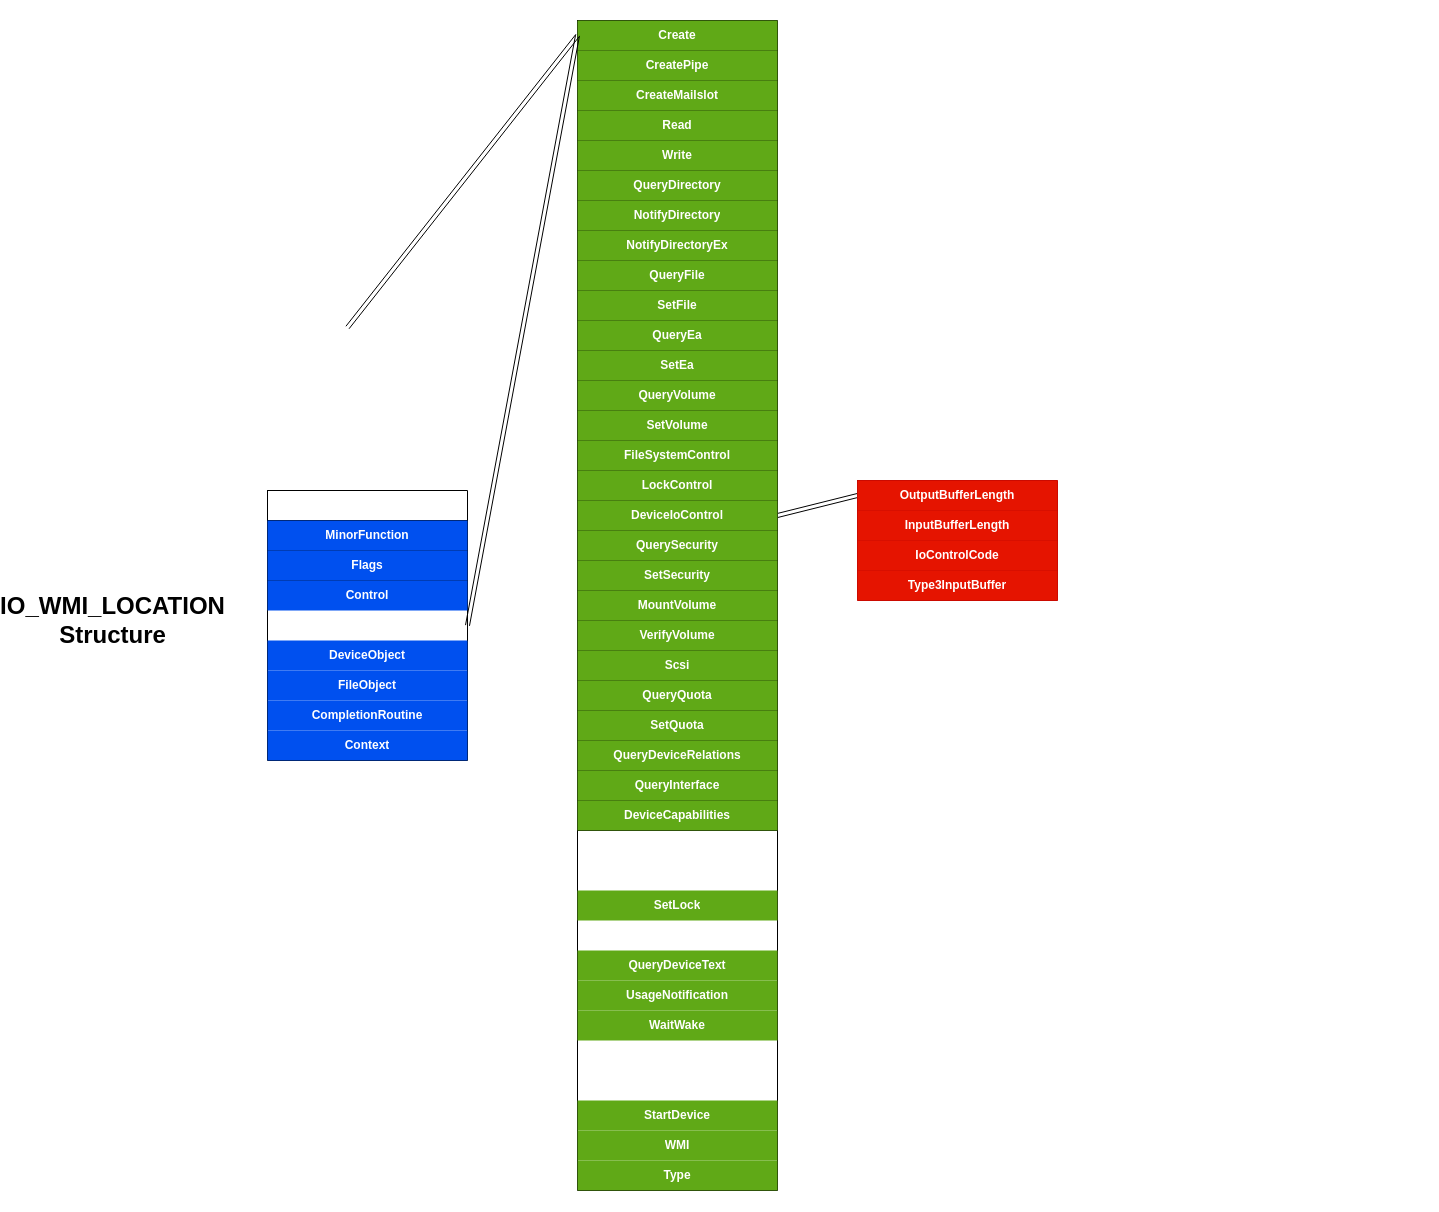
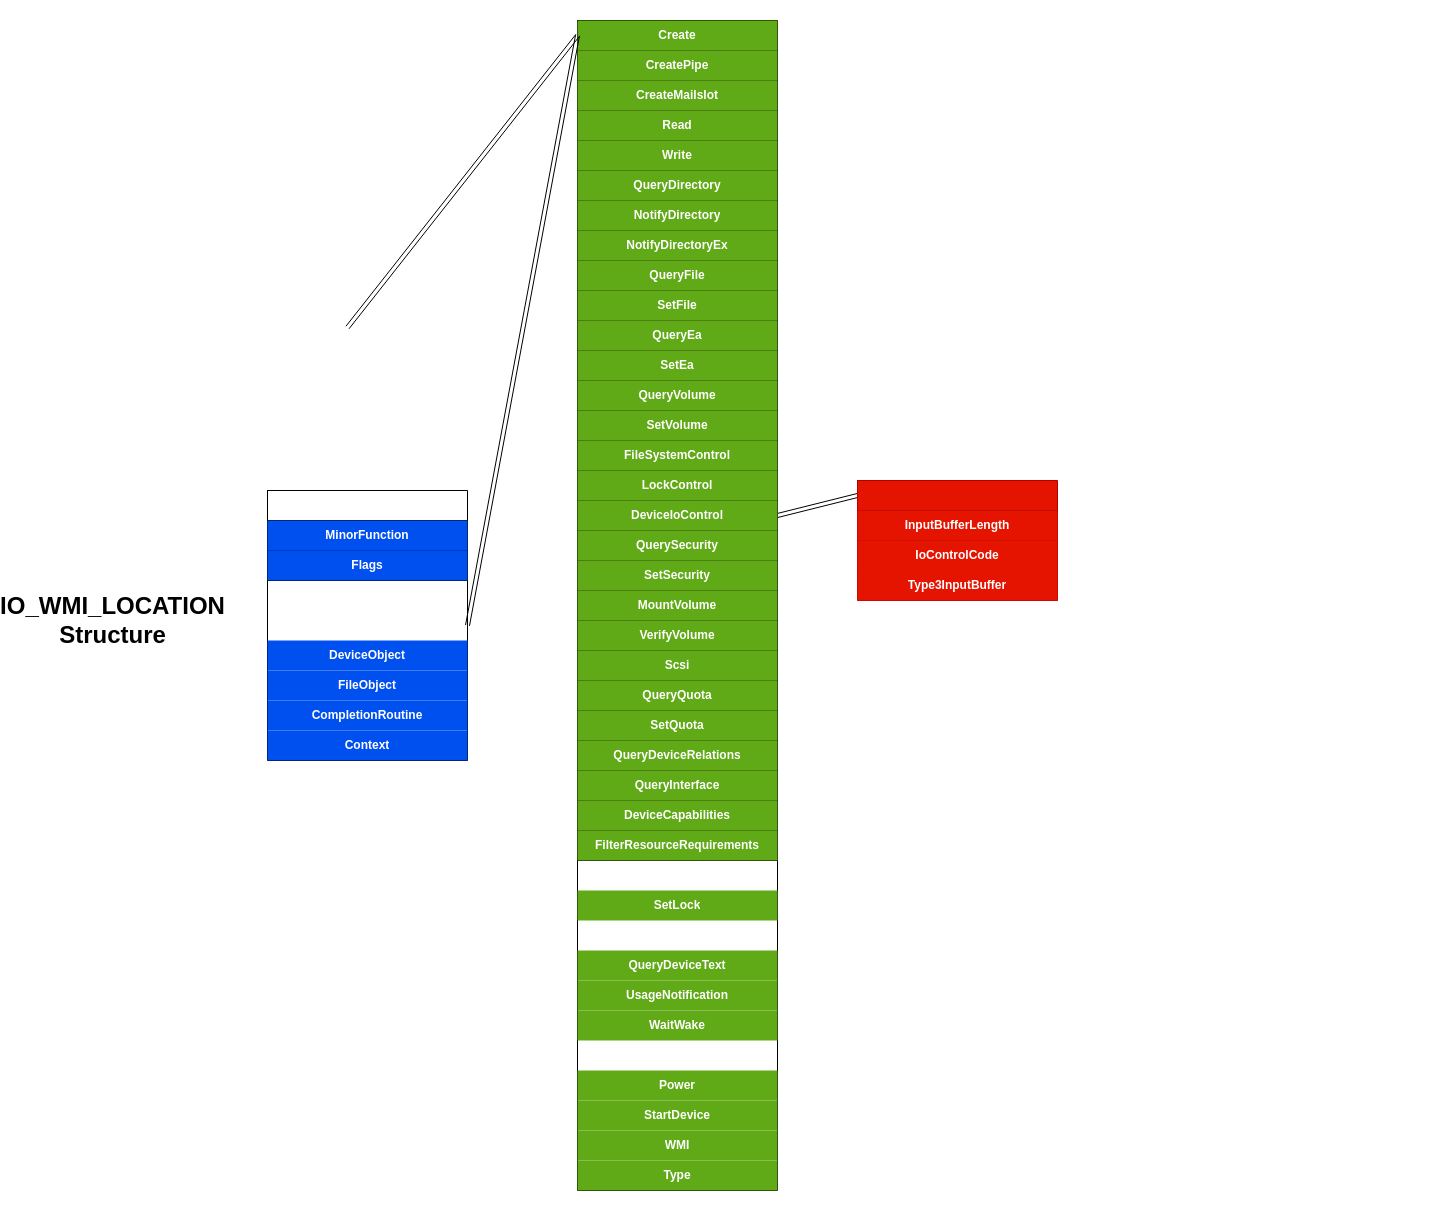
- <mxCell id="100" value="OutputBufferLength" style="shape=partialRectangle;html=1;whiteSpace=wrap;connectable=0;fillColor=#e51400;top=0;left=0;bottom=0;right=0;overflow=hidden;strokeColor=#B20000;fontStyle=1;fontColor=#ffffff;" vertex="1" parent="99"><mxGeometry width="200" height="30" as="geometry" /></mxCell>
- <mxCell id="9" value="Control" style="shape=partialRectangle;html=1;whiteSpace=wrap;connectable=0;fillColor=#0050ef;top=0;left=0;bottom=0;right=0;overflow=hidden;strokeColor=#001DBC;fontStyle=1;fontColor=#ffffff;" vertex="1" parent="8"><mxGeometry width="200" height="30" as="geometry" /></mxCell>
+ <mxCell id="77" value="FilterResourceRequirements" style="shape=partialRectangle;html=1;whiteSpace=wrap;connectable=0;fillColor=#60a917;top=0;left=0;bottom=0;right=0;overflow=hidden;strokeColor=#2D7600;fontStyle=1;fontColor=#ffffff;" vertex="1" parent="76"><mxGeometry width="200" height="30" as="geometry" /></mxCell>
+ <mxCell id="90" value="Power" style="shape=partialRectangle;html=1;whiteSpace=wrap;connectable=0;fillColor=#60a917;top=0;left=0;bottom=0;right=0;overflow=hidden;strokeColor=#2D7600;fontStyle=1;fontColor=#ffffff;" vertex="1" parent="89"><mxGeometry width="200" height="30" as="geometry" /></mxCell>
